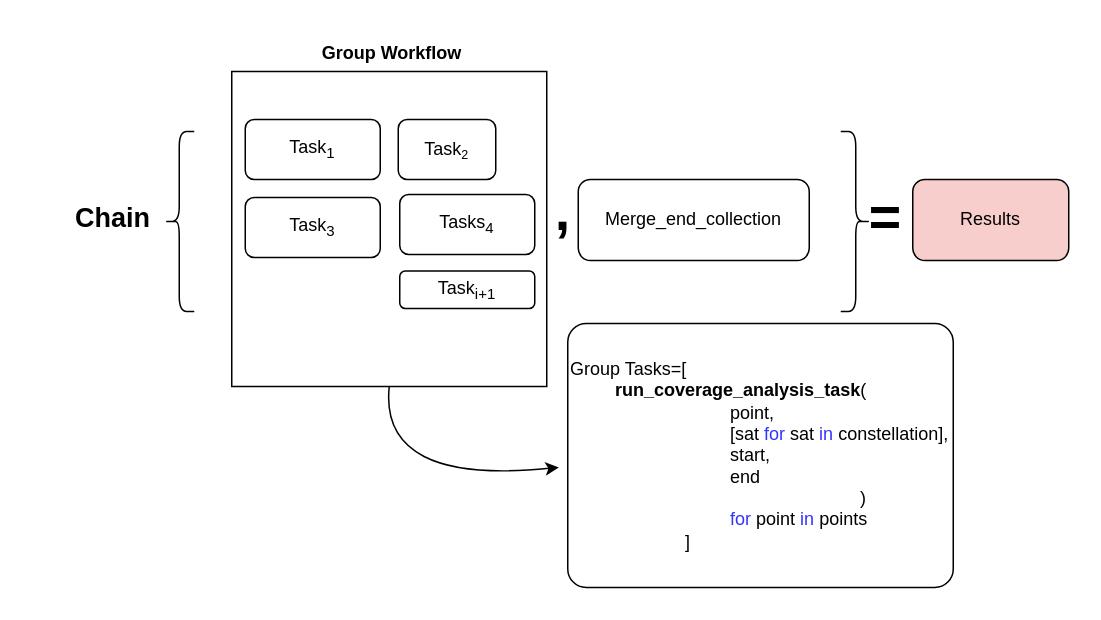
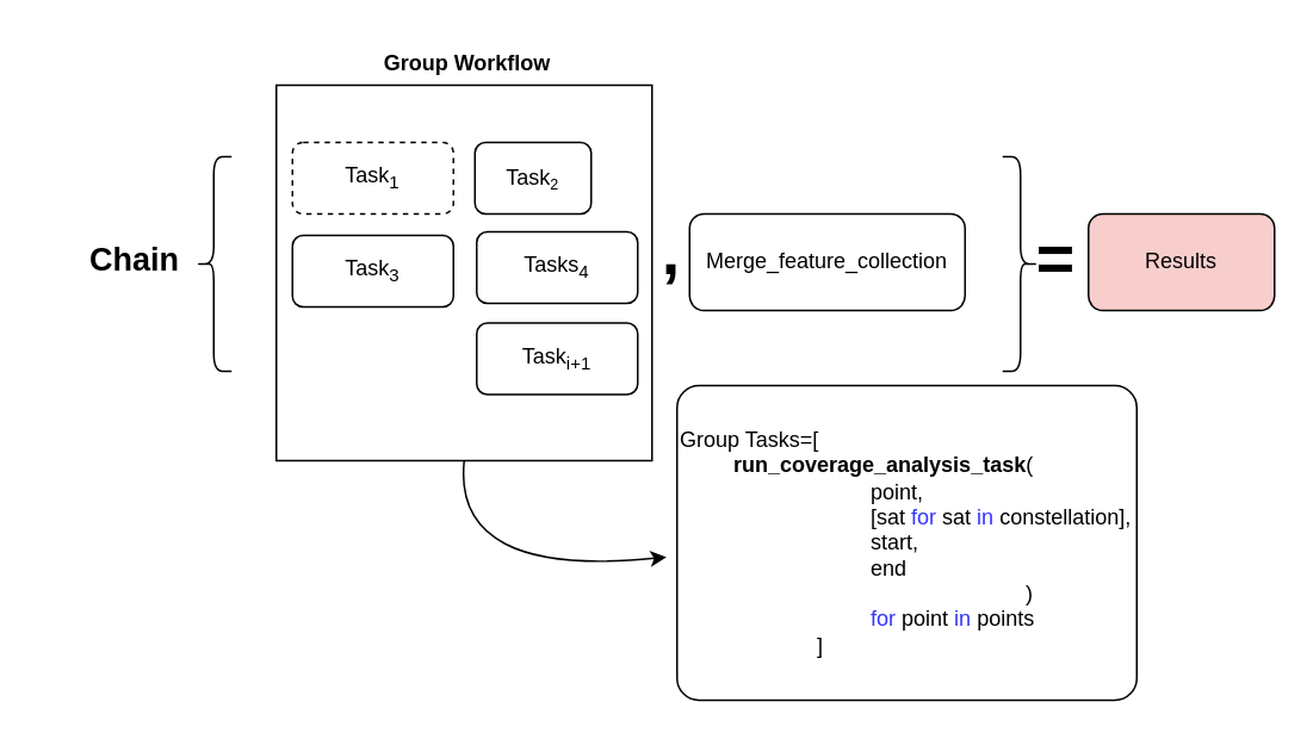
- <mxCell id="3" value="Task&lt;sub&gt;1&lt;/sub&gt;" style="rounded=1;whiteSpace=wrap;html=1;" parent="1" vertex="1"><mxGeometry x="163" y="79" width="90" height="40" as="geometry" /></mxCell>
+ <mxCell id="3" value="Task&lt;sub&gt;1&lt;/sub&gt;" style="rounded=1;whiteSpace=wrap;html=1;dashed=1;" parent="1" vertex="1"><mxGeometry x="163" y="79" width="90" height="40" as="geometry" /></mxCell>
- <mxCell id="9" value="Merge_end_collection" style="rounded=1;whiteSpace=wrap;html=1;" parent="1" vertex="1"><mxGeometry x="385" y="119" width="154" height="54" as="geometry" /></mxCell>
+ <mxCell id="9" value="Merge_feature_collection" style="rounded=1;whiteSpace=wrap;html=1;" parent="1" vertex="1"><mxGeometry x="385" y="119" width="154" height="54" as="geometry" /></mxCell>
- <mxCell id="7" value="Task&lt;sub&gt;i+1&lt;/sub&gt;" style="rounded=1;whiteSpace=wrap;html=1;" parent="1" vertex="1"><mxGeometry x="266" y="180" width="90" height="25" as="geometry" /></mxCell>
+ <mxCell id="7" value="Task&lt;sub&gt;i+1&lt;/sub&gt;" style="rounded=1;whiteSpace=wrap;html=1;" parent="1" vertex="1"><mxGeometry x="266" y="180" width="90" height="40" as="geometry" /></mxCell>
